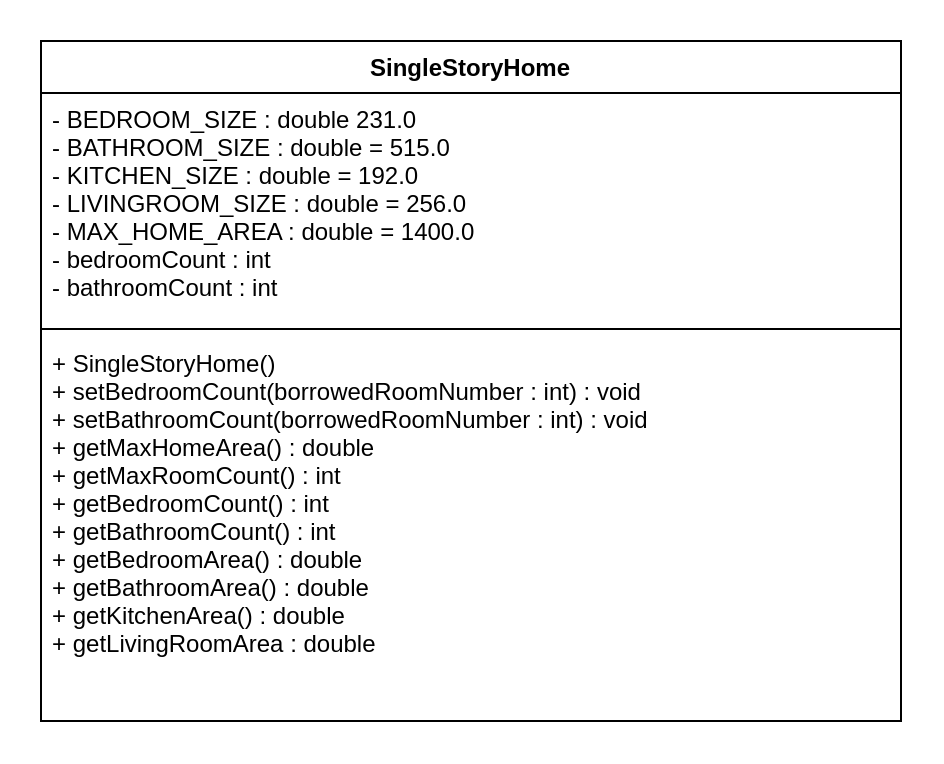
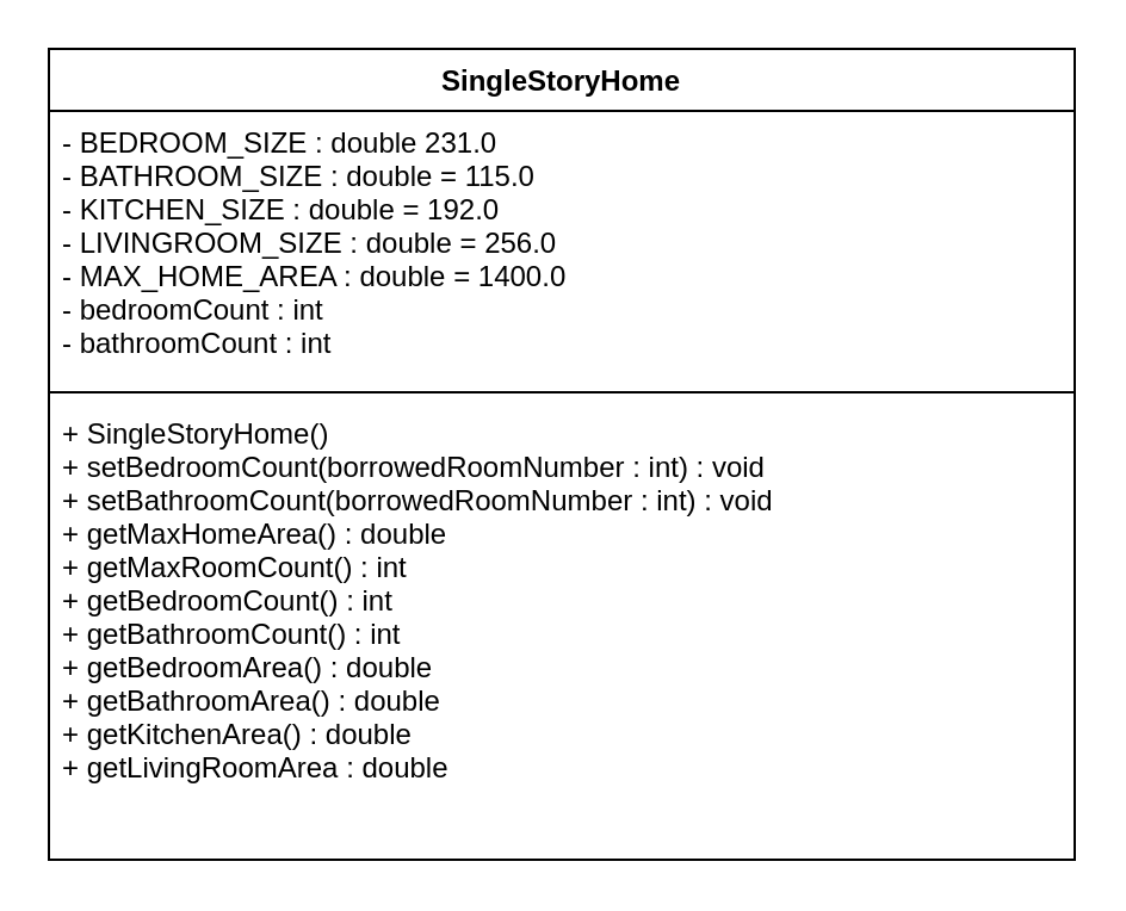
- <mxCell id="3" value="- BEDROOM_SIZE : double 231.0&#10;- BATHROOM_SIZE : double = 515.0&#10;- KITCHEN_SIZE : double = 192.0&#10;- LIVINGROOM_SIZE : double = 256.0&#10;- MAX_HOME_AREA : double = 1400.0&#10;- bedroomCount : int &#10;- bathroomCount : int" style="text;strokeColor=none;fillColor=none;align=left;verticalAlign=top;spacingLeft=4;spacingRight=4;overflow=hidden;rotatable=0;points=[[0,0.5],[1,0.5]];portConstraint=eastwest;" parent="2" vertex="1"><mxGeometry y="26" width="430" height="114" as="geometry" /></mxCell>
+ <mxCell id="3" value="- BEDROOM_SIZE : double 231.0&#10;- BATHROOM_SIZE : double = 115.0&#10;- KITCHEN_SIZE : double = 192.0&#10;- LIVINGROOM_SIZE : double = 256.0&#10;- MAX_HOME_AREA : double = 1400.0&#10;- bedroomCount : int &#10;- bathroomCount : int" style="text;strokeColor=none;fillColor=none;align=left;verticalAlign=top;spacingLeft=4;spacingRight=4;overflow=hidden;rotatable=0;points=[[0,0.5],[1,0.5]];portConstraint=eastwest;" parent="2" vertex="1"><mxGeometry y="26" width="430" height="114" as="geometry" /></mxCell>
